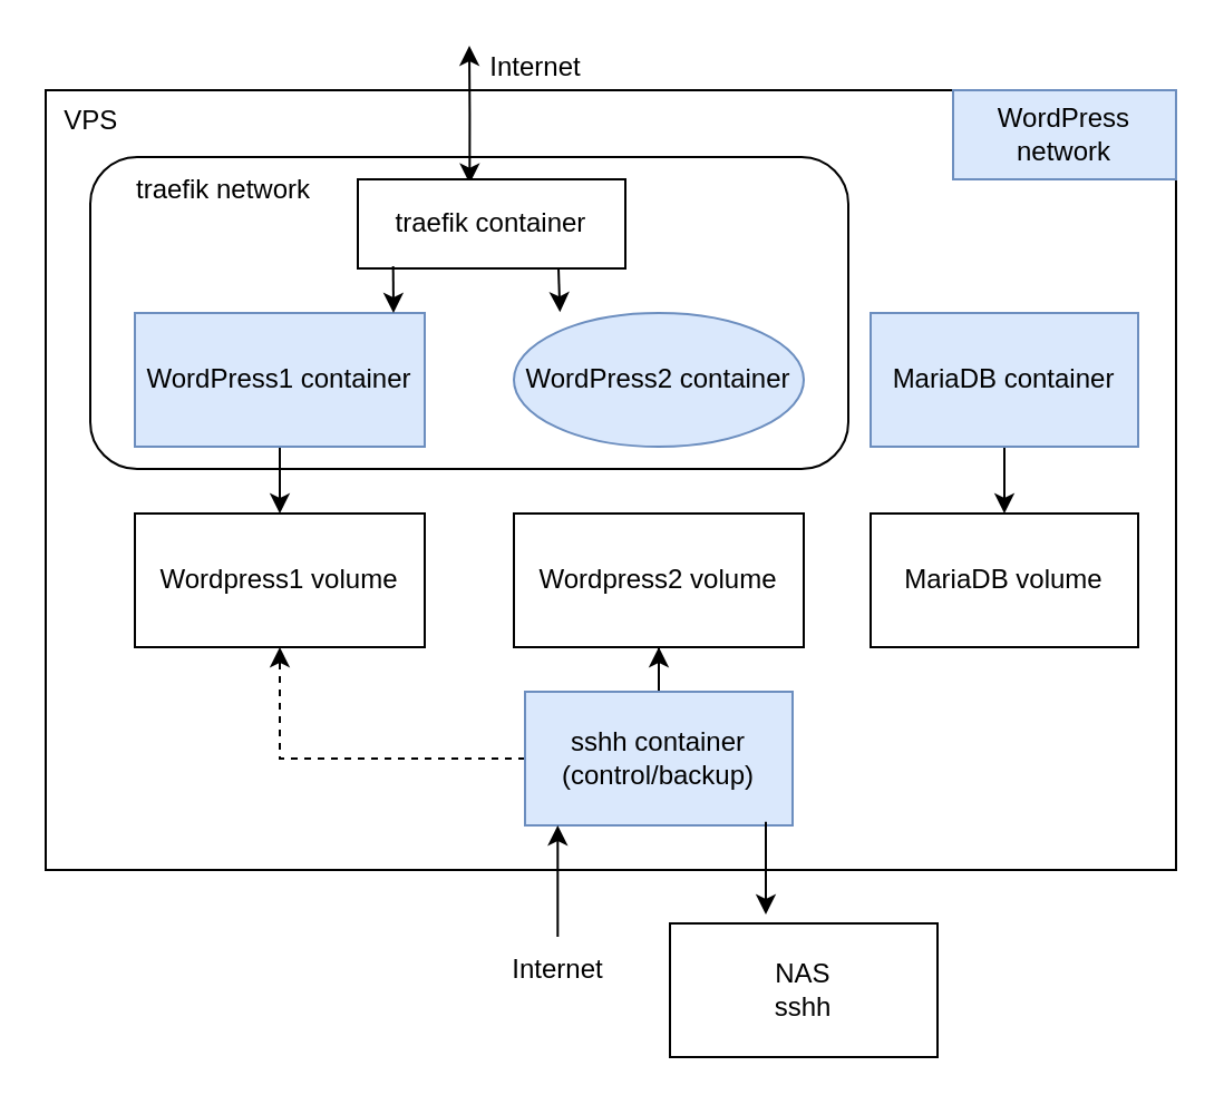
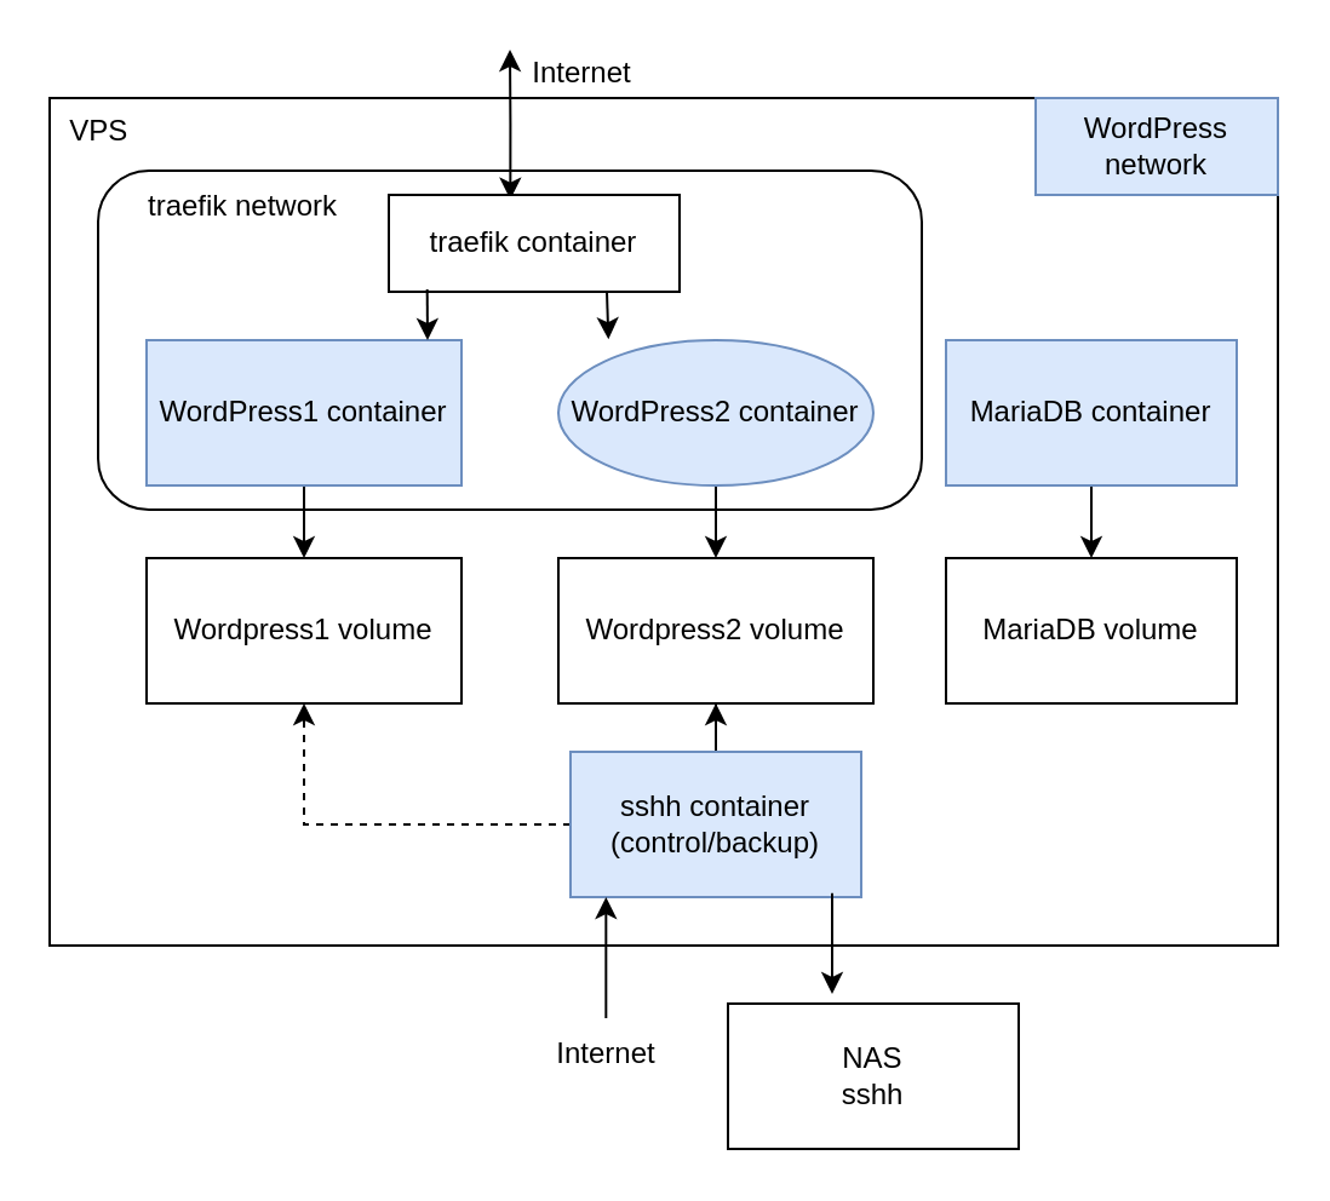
+ <mxCell id="12" style="edgeStyle=orthogonalEdgeStyle;rounded=0;orthogonalLoop=1;jettySize=auto;html=1;entryX=0.5;entryY=0;entryDx=0;entryDy=0;" parent="1" source="13" target="14" edge="1"><mxGeometry relative="1" as="geometry" /></mxCell>
